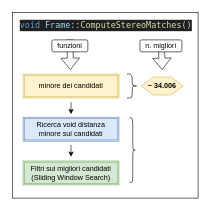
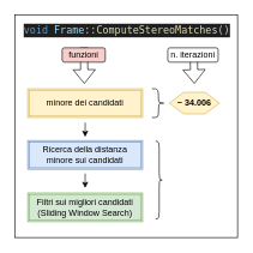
- <mxCell id="9" value="funzioni" style="rounded=1;whiteSpace=wrap;html=1;" parent="1" vertex="1"><mxGeometry x="86" y="66" width="60" height="20" as="geometry" /></mxCell>
+ <mxCell id="9" value="funzioni" style="rounded=1;whiteSpace=wrap;html=1;fillColor=#f8cecc;" parent="1" vertex="1"><mxGeometry x="86" y="66" width="60" height="20" as="geometry" /></mxCell>
- <mxCell id="11" value="n. migliori" style="rounded=1;whiteSpace=wrap;html=1;" parent="1" vertex="1"><mxGeometry x="233" y="66" width="70" height="20" as="geometry" /></mxCell>
+ <mxCell id="11" value="n. iterazioni" style="rounded=1;whiteSpace=wrap;html=1;" parent="1" vertex="1"><mxGeometry x="233" y="66" width="70" height="20" as="geometry" /></mxCell>
- <mxCell id="5" value="Ricerca void distanza minore sui candidati" style="shape=ext;double=1;rounded=0;whiteSpace=wrap;html=1;fillColor=#dae8fc;strokeColor=#6c8ebf;" parent="1" vertex="1"><mxGeometry x="38" y="195" width="160" height="40" as="geometry" /></mxCell>
+ <mxCell id="5" value="Ricerca della distanza minore sui candidati" style="shape=ext;double=1;rounded=0;whiteSpace=wrap;html=1;fillColor=#dae8fc;strokeColor=#6c8ebf;" parent="1" vertex="1"><mxGeometry x="38" y="195" width="160" height="40" as="geometry" /></mxCell>
